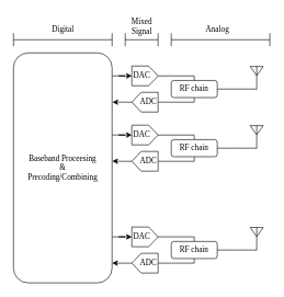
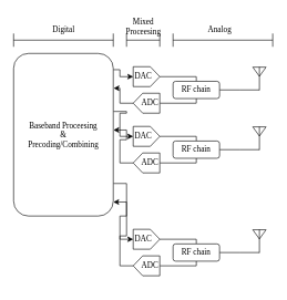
- <mxCell id="38" value="Mixed &lt;br&gt;Signal" style="text;html=1;align=center;verticalAlign=middle;resizable=0;points=[];autosize=1;strokeColor=none;fillColor=none;fontFamily=Modern;fontSource=https%3A%2F%2Fsourceforge.net%2Fprojects%2Fcm-unicode%2F;" vertex="1" parent="1"><mxGeometry x="190" y="20" width="50" height="40" as="geometry" /></mxCell>
+ <mxCell id="38" value="Mixed &lt;br&gt;Proceesing" style="text;html=1;align=center;verticalAlign=middle;resizable=0;points=[];autosize=1;strokeColor=none;fillColor=none;fontFamily=Modern;fontSource=https%3A%2F%2Fsourceforge.net%2Fprojects%2Fcm-unicode%2F;" vertex="1" parent="1"><mxGeometry x="190" y="20" width="50" height="40" as="geometry" /></mxCell>
- <mxCell id="25" value="&lt;div&gt;Baseband Proceesing&lt;/div&gt;&lt;div&gt;&amp;amp;&lt;/div&gt;&lt;div&gt;Precoding/Combining&lt;/div&gt;" style="rounded=1;whiteSpace=wrap;html=1;fontFamily=Modern;fontSource=https%3A%2F%2Fsourceforge.net%2Fprojects%2Fcm-unicode%2F;" vertex="1" parent="1"><mxGeometry x="20" y="80" width="150" height="350" as="geometry" /></mxCell>
+ <mxCell id="25" value="&lt;div&gt;Baseband Proceesing&lt;/div&gt;&lt;div&gt;&amp;amp;&lt;/div&gt;&lt;div&gt;Precoding/Combining&lt;/div&gt;" style="rounded=1;whiteSpace=wrap;html=1;fontFamily=Modern;fontSource=https%3A%2F%2Fsourceforge.net%2Fprojects%2Fcm-unicode%2F;" vertex="1" parent="1"><mxGeometry x="20" y="80" width="150" height="245" as="geometry" /></mxCell>
